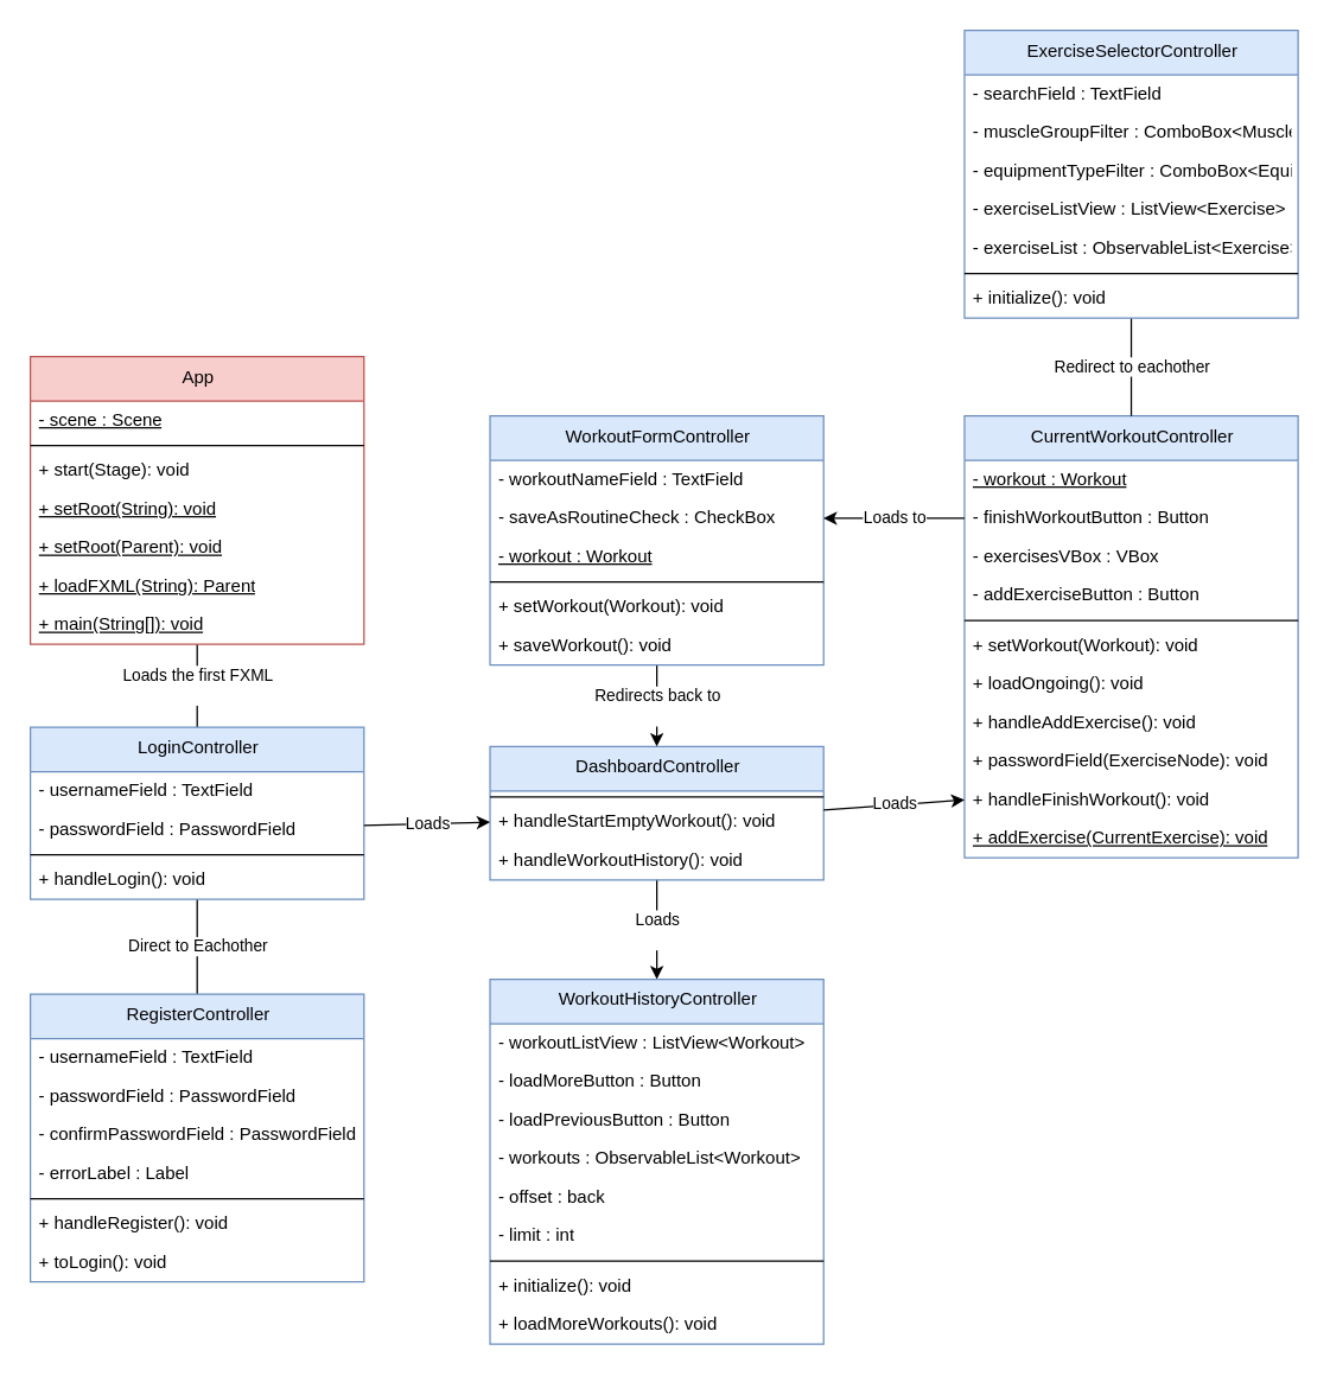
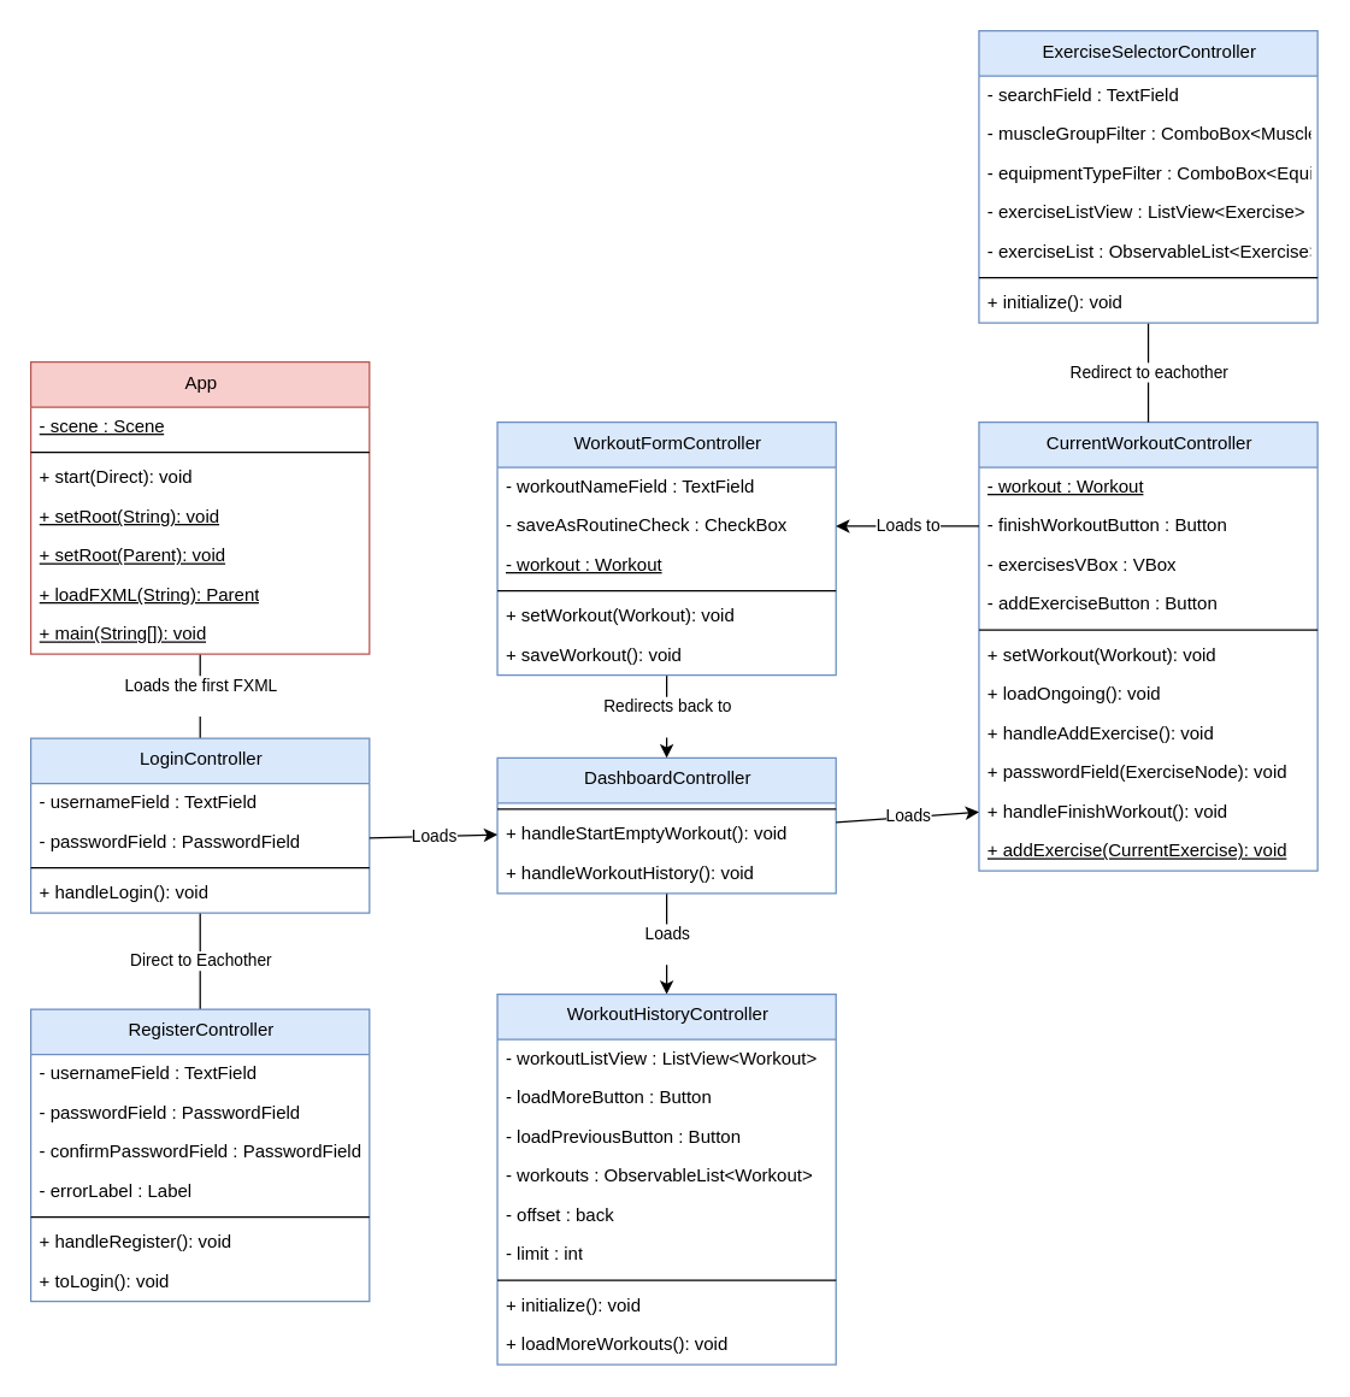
- <mxCell id="6" value="+ start(Stage): void" style="text;html=1;strokeColor=none;fillColor=none;align=left;verticalAlign=middle;spacingLeft=4;spacingRight=4;overflow=hidden;rotatable=0;points=[[0,0.5],[1,0.5]];portConstraint=eastwest;" parent="3" vertex="1"><mxGeometry y="64" width="225" height="26" as="geometry" /></mxCell>
+ <mxCell id="6" value="+ start(Direct): void" style="text;html=1;strokeColor=none;fillColor=none;align=left;verticalAlign=middle;spacingLeft=4;spacingRight=4;overflow=hidden;rotatable=0;points=[[0,0.5],[1,0.5]];portConstraint=eastwest;" parent="3" vertex="1"><mxGeometry y="64" width="225" height="26" as="geometry" /></mxCell>
